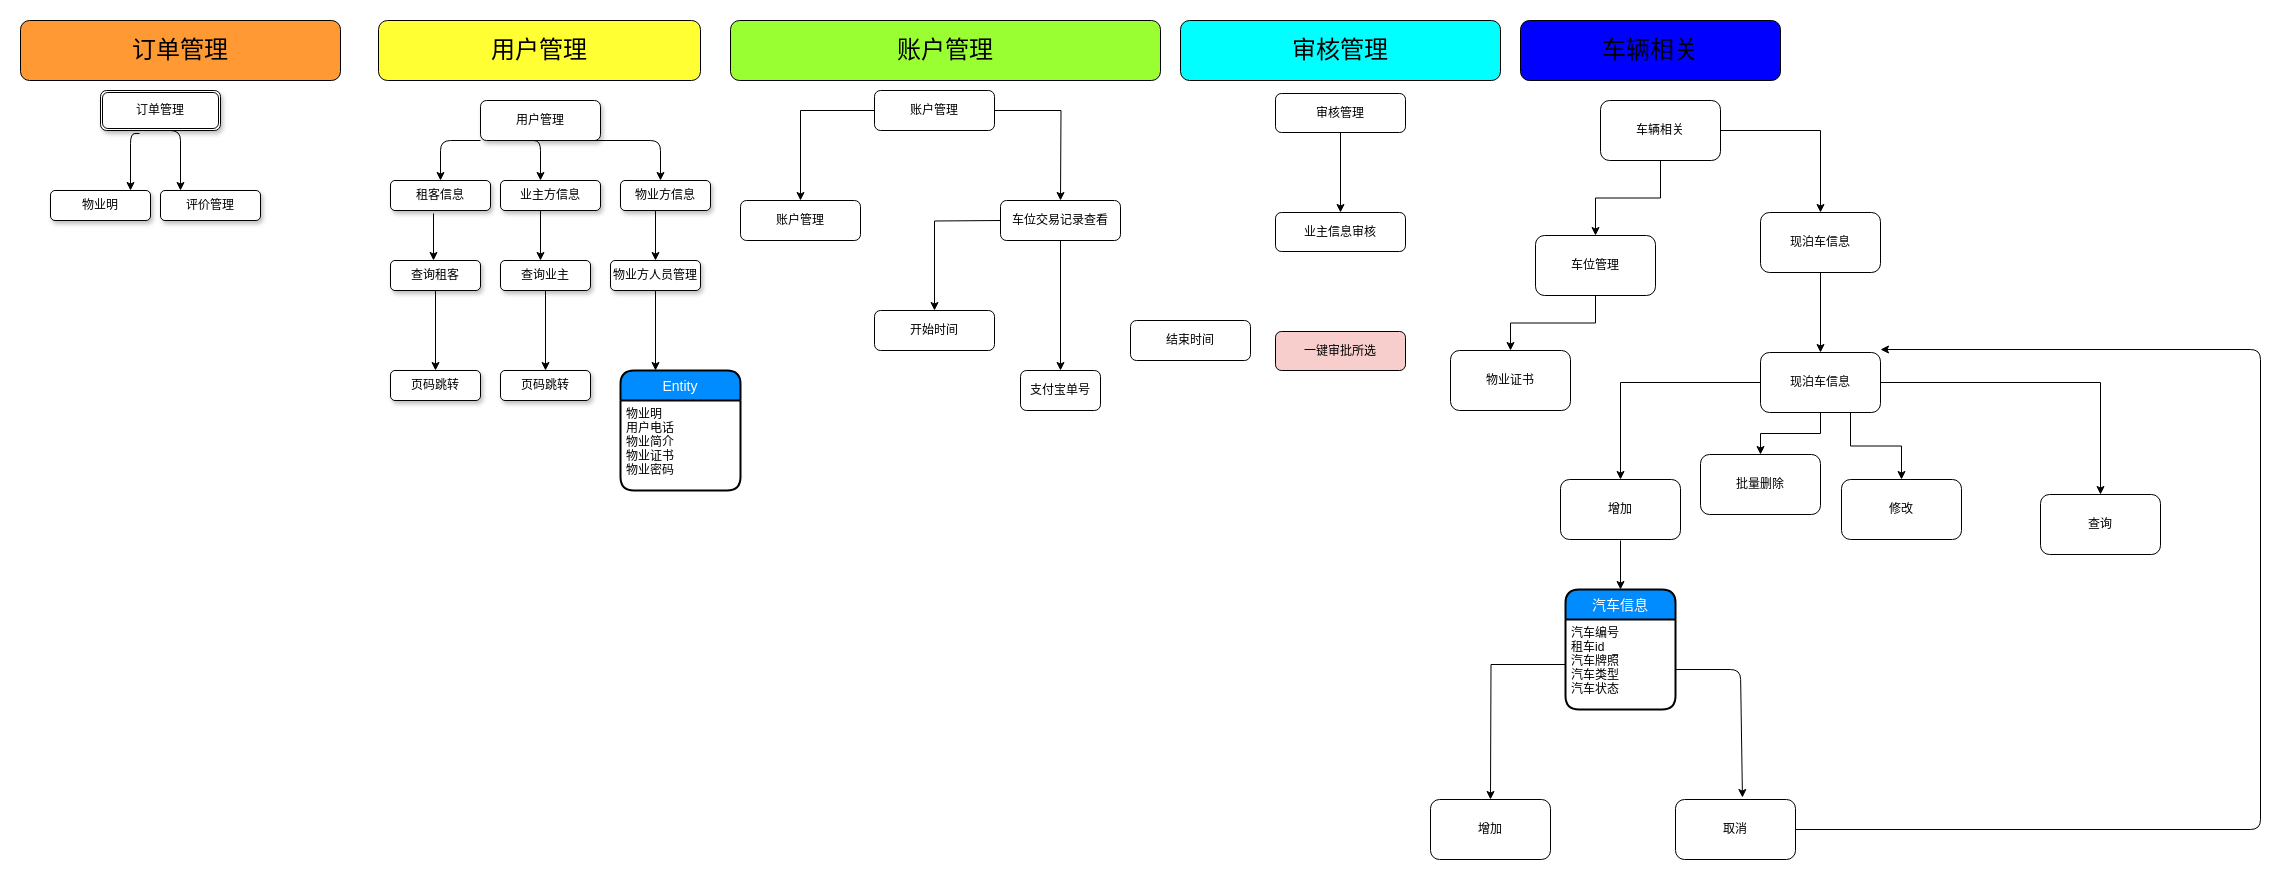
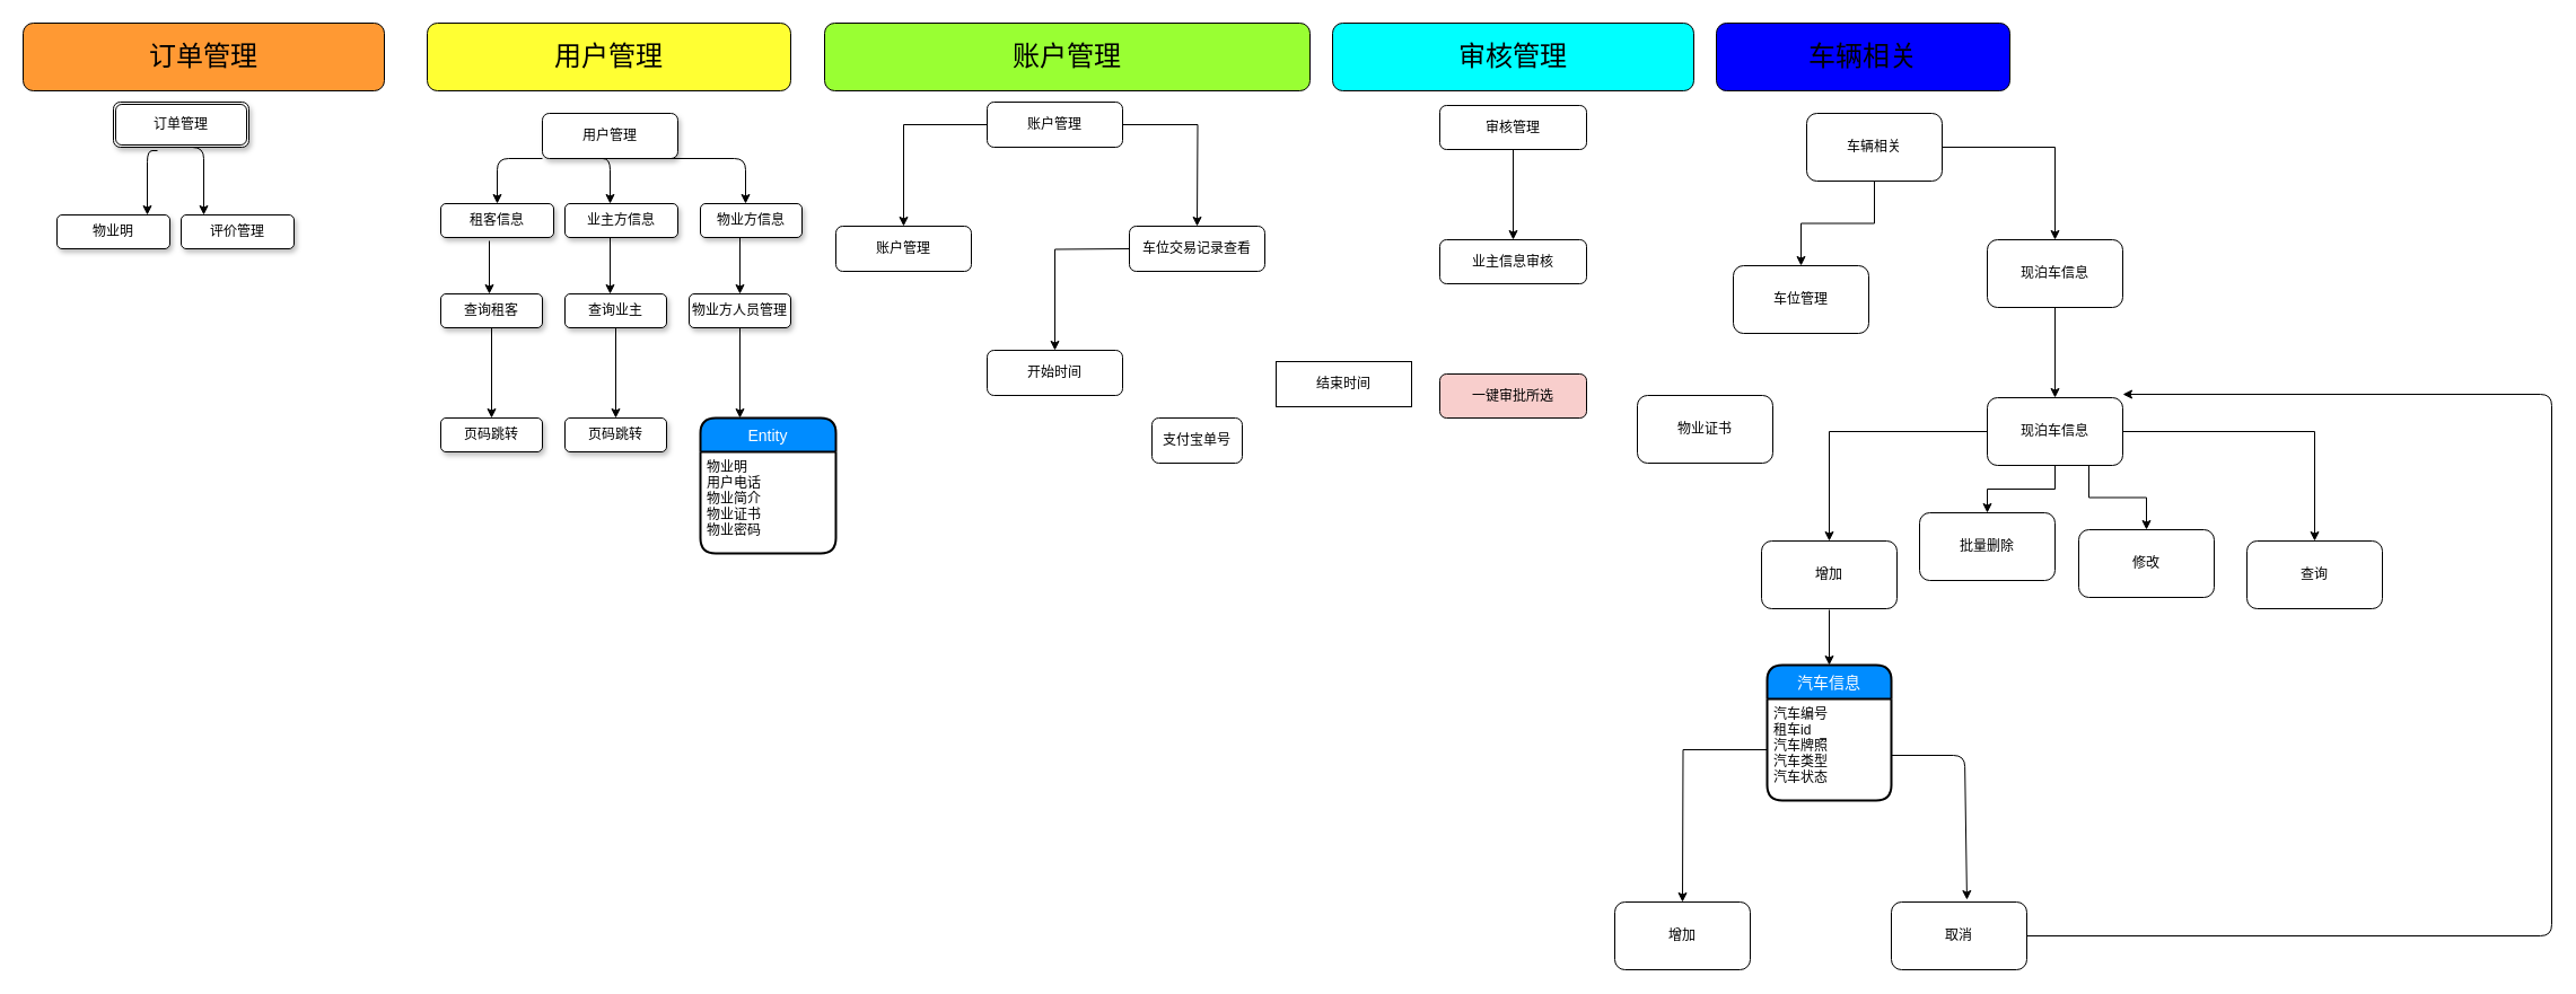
- <mxCell id="35" value="" style="edgeStyle=orthogonalEdgeStyle;rounded=0;orthogonalLoop=1;jettySize=auto;html=1;" parent="1" source="36" target="37" edge="1"><mxGeometry relative="1" as="geometry" /></mxCell>
- <mxCell id="60" value="" style="edgeStyle=orthogonalEdgeStyle;rounded=0;orthogonalLoop=1;jettySize=auto;html=1;" edge="1" parent="1" source="61" target="62"><mxGeometry relative="1" as="geometry" /></mxCell>
- <mxCell id="38" value="结束时间" style="rounded=1;whiteSpace=wrap;html=1;" parent="1" vertex="1"><mxGeometry x="1130" y="320" width="120" height="40" as="geometry" /></mxCell>
+ <mxCell id="38" value="结束时间" style="whiteSpace=wrap;html=1;rounded=0;" parent="1" vertex="1"><mxGeometry x="1130" y="320" width="120" height="40" as="geometry" /></mxCell>
- <mxCell id="63" value="修改" style="rounded=1;whiteSpace=wrap;html=1;" vertex="1" parent="1"><mxGeometry x="1841" y="479" width="120" height="60" as="geometry" /></mxCell>
+ <mxCell id="63" value="修改" style="rounded=1;whiteSpace=wrap;html=1;" vertex="1" parent="1"><mxGeometry x="1841" y="469" width="120" height="60" as="geometry" /></mxCell>
- <mxCell id="58" value="查询" style="rounded=1;whiteSpace=wrap;html=1;" vertex="1" parent="1"><mxGeometry x="2040" y="494" width="120" height="60" as="geometry" /></mxCell>
+ <mxCell id="58" value="查询" style="rounded=1;whiteSpace=wrap;html=1;" vertex="1" parent="1"><mxGeometry x="1990" y="479" width="120" height="60" as="geometry" /></mxCell>
